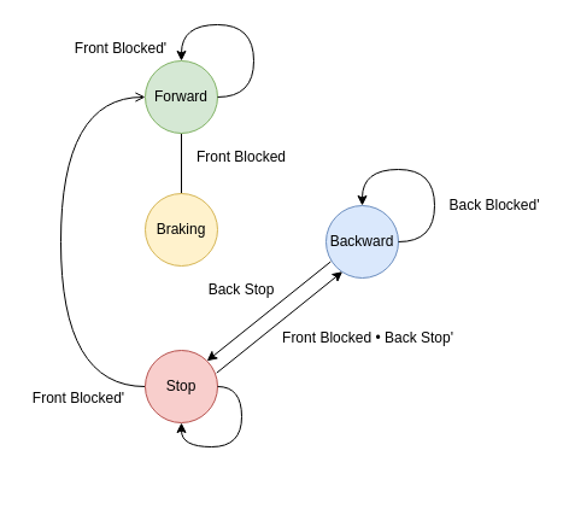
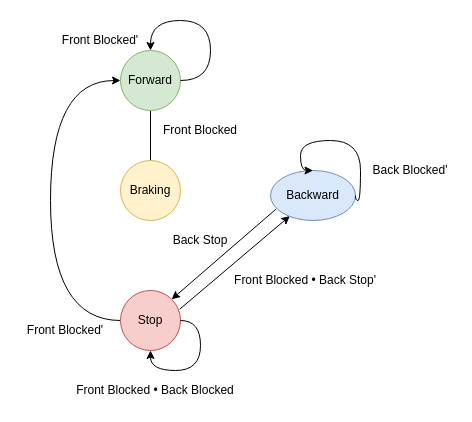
- <mxCell id="6" style="edgeStyle=orthogonalEdgeStyle;rounded=0;orthogonalLoop=1;jettySize=auto;html=1;exitX=0;exitY=0.5;exitDx=0;exitDy=0;entryX=0;entryY=0.5;entryDx=0;entryDy=0;curved=1;endArrow=open;" parent="1" source="8" target="3" edge="1"><mxGeometry relative="1" as="geometry"><Array as="points"><mxPoint x="50" y="320" /><mxPoint x="50" y="80" /></Array></mxGeometry></mxCell>
+ <mxCell id="6" style="edgeStyle=orthogonalEdgeStyle;rounded=0;orthogonalLoop=1;jettySize=auto;html=1;exitX=0;exitY=0.5;exitDx=0;exitDy=0;entryX=0;entryY=0.5;entryDx=0;entryDy=0;curved=1;" parent="1" source="8" target="3" edge="1"><mxGeometry relative="1" as="geometry"><Array as="points"><mxPoint x="50" y="320" /><mxPoint x="50" y="80" /></Array></mxGeometry></mxCell>
- <mxCell id="5" value="Backward" style="ellipse;whiteSpace=wrap;html=1;aspect=fixed;fillColor=#dae8fc;strokeColor=#6c8ebf;" parent="1" vertex="1"><mxGeometry x="270" y="170" width="60" height="60" as="geometry" /></mxCell>
+ <mxCell id="5" value="Backward" style="ellipse;whiteSpace=wrap;html=1;aspect=fixed;fillColor=#dae8fc;strokeColor=#6c8ebf;" parent="1" vertex="1"><mxGeometry x="270" y="170" width="85" height="50" as="geometry" /></mxCell>
+ <mxCell id="16" value="Front Blocked • Back Blocked" style="text;html=1;strokeColor=none;fillColor=none;align=center;verticalAlign=middle;whiteSpace=wrap;rounded=0;" parent="1" vertex="1"><mxGeometry x="70" y="380" width="170" height="20" as="geometry" /></mxCell>
